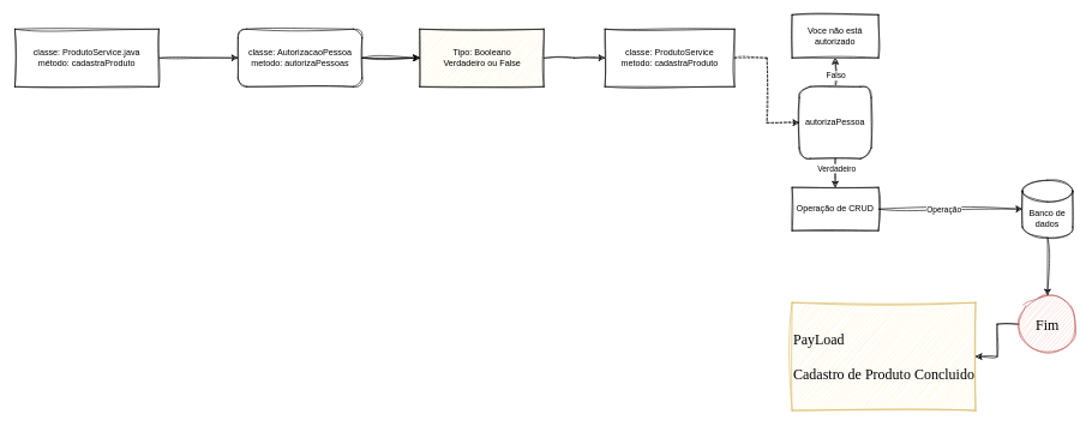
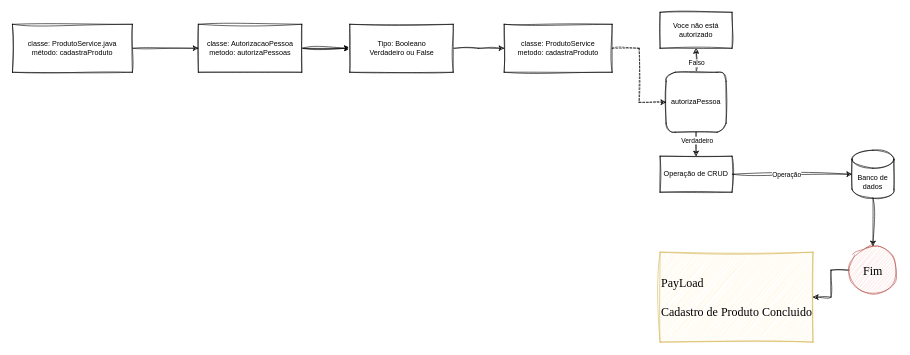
- <mxCell id="4" value="&lt;font&gt;classe: AutorizacaoPessoa&lt;/font&gt;&lt;br&gt;&lt;font&gt;metodo: autorizaPessoas&lt;/font&gt;" style="whiteSpace=wrap;html=1;sketch=1;curveFitting=1;jiggle=2;rounded=1;" vertex="1" parent="1"><mxGeometry x="330" y="40" width="172.5" height="80" as="geometry" /></mxCell>
+ <mxCell id="4" value="&lt;font&gt;classe: AutorizacaoPessoa&lt;/font&gt;&lt;br&gt;&lt;font&gt;metodo: autorizaPessoas&lt;/font&gt;" style="rounded=0;whiteSpace=wrap;html=1;sketch=1;curveFitting=1;jiggle=2;" vertex="1" parent="1"><mxGeometry x="330" y="40" width="172.5" height="80" as="geometry" /></mxCell>
- <mxCell id="8" value="&lt;font&gt;Tipo: Booleano&lt;/font&gt;&lt;br&gt;&lt;font&gt;Verdadeiro ou False&lt;/font&gt;" style="rounded=0;whiteSpace=wrap;html=1;sketch=1;curveFitting=1;jiggle=2;fillColor=#fff2cc;" vertex="1" parent="1"><mxGeometry x="582.5" y="40" width="172.5" height="80" as="geometry" /></mxCell>
+ <mxCell id="8" value="&lt;font&gt;Tipo: Booleano&lt;/font&gt;&lt;br&gt;&lt;font&gt;Verdadeiro ou False&lt;/font&gt;" style="rounded=0;whiteSpace=wrap;html=1;sketch=1;curveFitting=1;jiggle=2;" vertex="1" parent="1"><mxGeometry x="582.5" y="40" width="172.5" height="80" as="geometry" /></mxCell>
